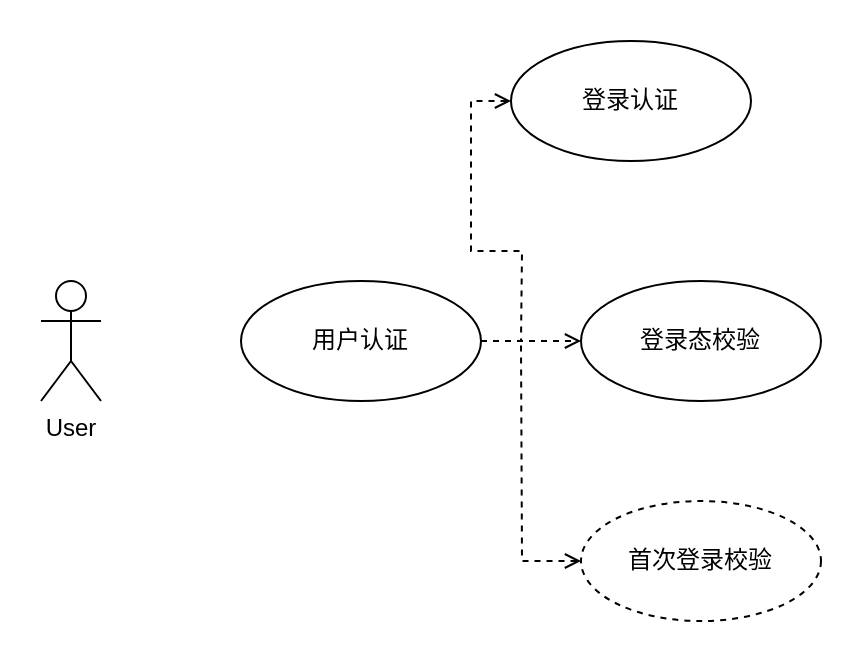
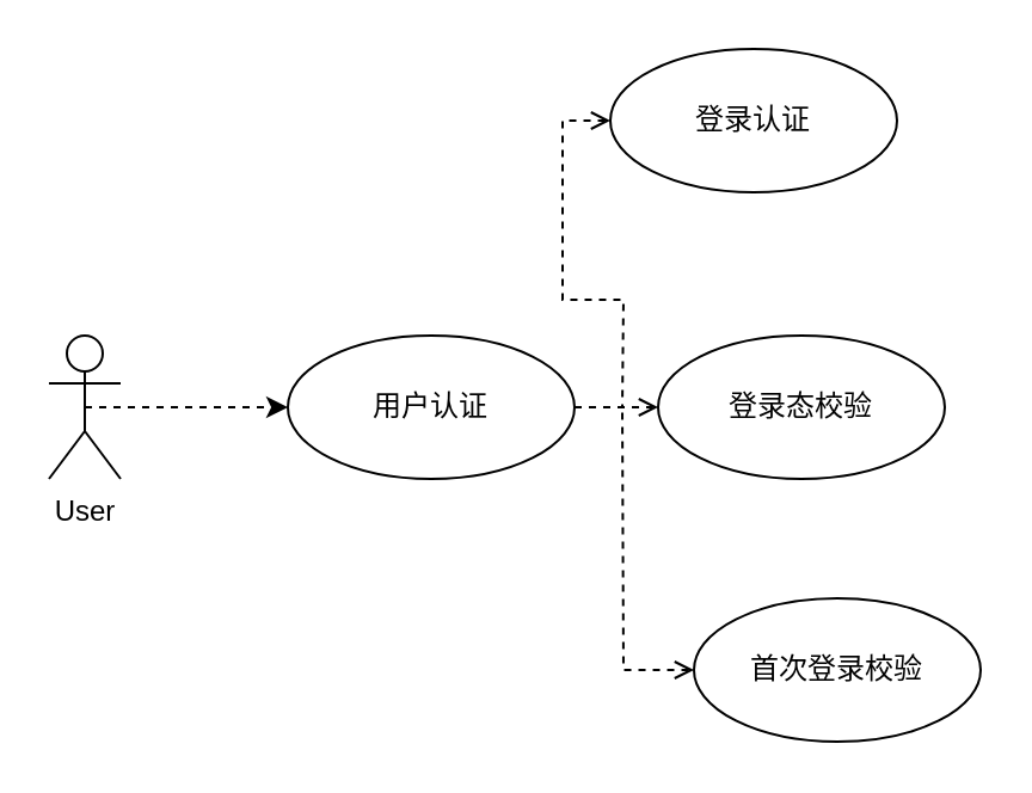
+ <mxCell id="2" style="edgeStyle=orthogonalEdgeStyle;rounded=0;orthogonalLoop=1;jettySize=auto;html=1;exitX=0.5;exitY=0.5;exitDx=0;exitDy=0;exitPerimeter=0;entryX=0;entryY=0.5;entryDx=0;entryDy=0;dashed=1;" edge="1" parent="1" source="3" target="5"><mxGeometry relative="1" as="geometry" /></mxCell>
- <mxCell id="8" value="登录态校验" style="ellipse;whiteSpace=wrap;html=1;" vertex="1" parent="1"><mxGeometry x="290" y="140" width="120" height="60" as="geometry" /></mxCell>
+ <mxCell id="8" value="登录态校验" style="ellipse;whiteSpace=wrap;html=1;" vertex="1" parent="1"><mxGeometry x="275" y="140" width="120" height="60" as="geometry" /></mxCell>
- <mxCell id="10" value="首次登录校验" style="ellipse;whiteSpace=wrap;html=1;dashed=1;" vertex="1" parent="1"><mxGeometry x="290" y="250" width="120" height="60" as="geometry" /></mxCell>
+ <mxCell id="10" value="首次登录校验" style="ellipse;whiteSpace=wrap;html=1;" vertex="1" parent="1"><mxGeometry x="290" y="250" width="120" height="60" as="geometry" /></mxCell>
